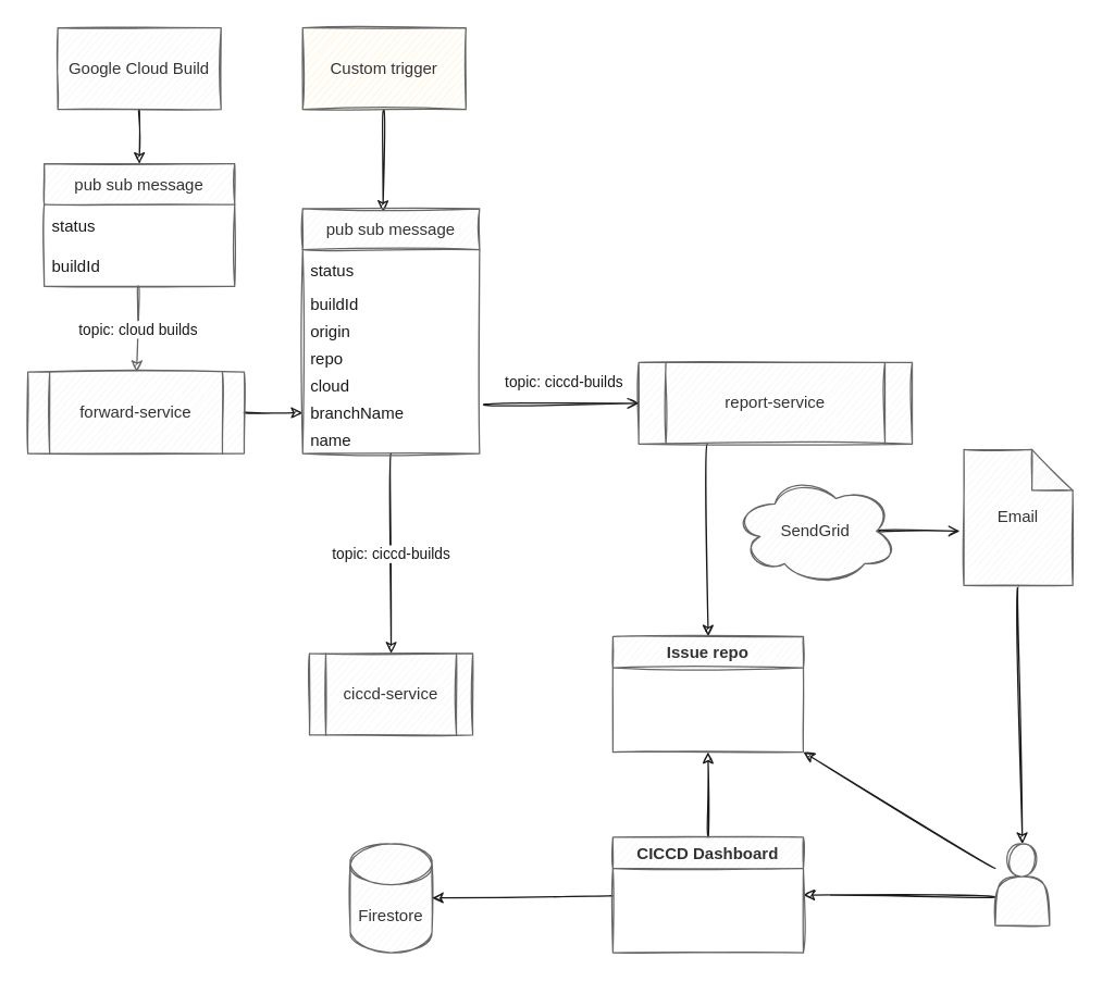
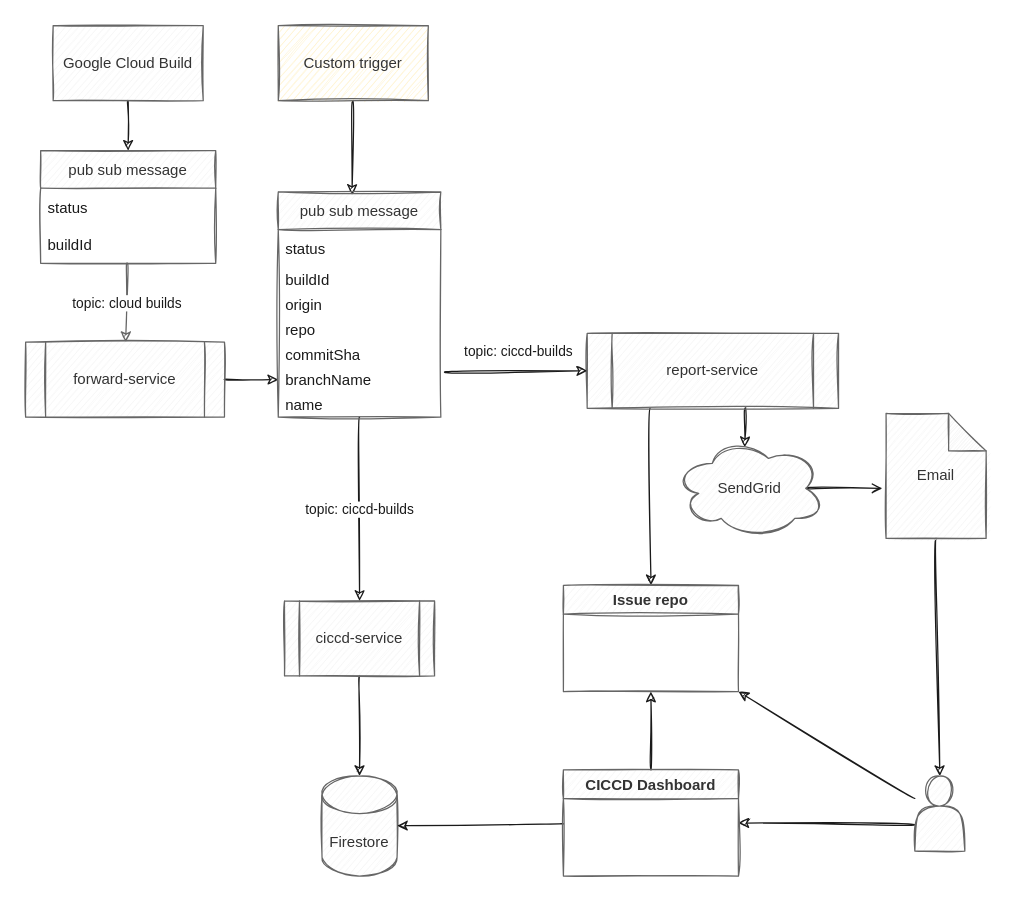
- <mxCell id="20" value="cloud" style="text;strokeColor=none;fillColor=none;align=left;verticalAlign=middle;spacingLeft=4;spacingRight=4;overflow=hidden;points=[[0,0.5],[1,0.5]];portConstraint=eastwest;rotatable=0;sketch=1;rounded=0;fontColor=#1A1A1A;" parent="15" vertex="1"><mxGeometry y="120" width="130" height="20" as="geometry" /></mxCell>
+ <mxCell id="20" value="commitSha" style="text;strokeColor=none;fillColor=none;align=left;verticalAlign=middle;spacingLeft=4;spacingRight=4;overflow=hidden;points=[[0,0.5],[1,0.5]];portConstraint=eastwest;rotatable=0;sketch=1;rounded=0;fontColor=#1A1A1A;" parent="15" vertex="1"><mxGeometry y="120" width="130" height="20" as="geometry" /></mxCell>
- <mxCell id="38" value="&lt;meta charset=&quot;utf-8&quot;&gt;&lt;span style=&quot;font-family: helvetica; font-size: 11px; font-style: normal; font-weight: 400; letter-spacing: normal; text-align: center; text-indent: 0px; text-transform: none; word-spacing: 0px; display: inline; float: none;&quot;&gt;topic: ciccd-builds&lt;/span&gt;" style="edgeStyle=none;html=1;sketch=1;curved=1;rounded=0;strokeColor=#1A1A1A;labelBackgroundColor=#FFFFFF;fontColor=#1A1A1A;exitX=1.023;exitY=0.2;exitDx=0;exitDy=0;exitPerimeter=0;entryX=0;entryY=0.5;entryDx=0;entryDy=0;endArrow=open;" parent="1" source="21" target="37" edge="1"><mxGeometry x="0.036" y="15" relative="1" as="geometry"><mxPoint x="297" y="445" as="sourcePoint" /><mxPoint x="497" y="297" as="targetPoint" /><mxPoint as="offset" /></mxGeometry></mxCell>
+ <mxCell id="38" value="&lt;meta charset=&quot;utf-8&quot;&gt;&lt;span style=&quot;font-family: helvetica; font-size: 11px; font-style: normal; font-weight: 400; letter-spacing: normal; text-align: center; text-indent: 0px; text-transform: none; word-spacing: 0px; display: inline; float: none;&quot;&gt;topic: ciccd-builds&lt;/span&gt;" style="edgeStyle=none;html=1;sketch=1;curved=1;rounded=0;strokeColor=#1A1A1A;labelBackgroundColor=#FFFFFF;fontColor=#1A1A1A;exitX=1.023;exitY=0.2;exitDx=0;exitDy=0;exitPerimeter=0;entryX=0;entryY=0.5;entryDx=0;entryDy=0;" parent="1" source="21" target="37" edge="1"><mxGeometry x="0.036" y="15" relative="1" as="geometry"><mxPoint x="297" y="445" as="sourcePoint" /><mxPoint x="497" y="297" as="targetPoint" /><mxPoint as="offset" /></mxGeometry></mxCell>
+ <mxCell id="8" style="edgeStyle=none;html=1;entryX=0.467;entryY=0.088;entryDx=0;entryDy=0;entryPerimeter=0;sketch=1;curved=1;rounded=0;strokeColor=#1A1A1A;exitX=0.631;exitY=0.995;exitDx=0;exitDy=0;exitPerimeter=0;" parent="1" source="37" target="24" edge="1"><mxGeometry relative="1" as="geometry" /></mxCell>
+ <mxCell id="9" style="edgeStyle=none;html=1;exitX=0.5;exitY=1;exitDx=0;exitDy=0;entryX=0.5;entryY=0;entryDx=0;entryDy=0;entryPerimeter=0;sketch=1;curved=1;rounded=0;strokeColor=#1A1A1A;" parent="1" source="11" target="29" edge="1"><mxGeometry relative="1" as="geometry" /></mxCell>
